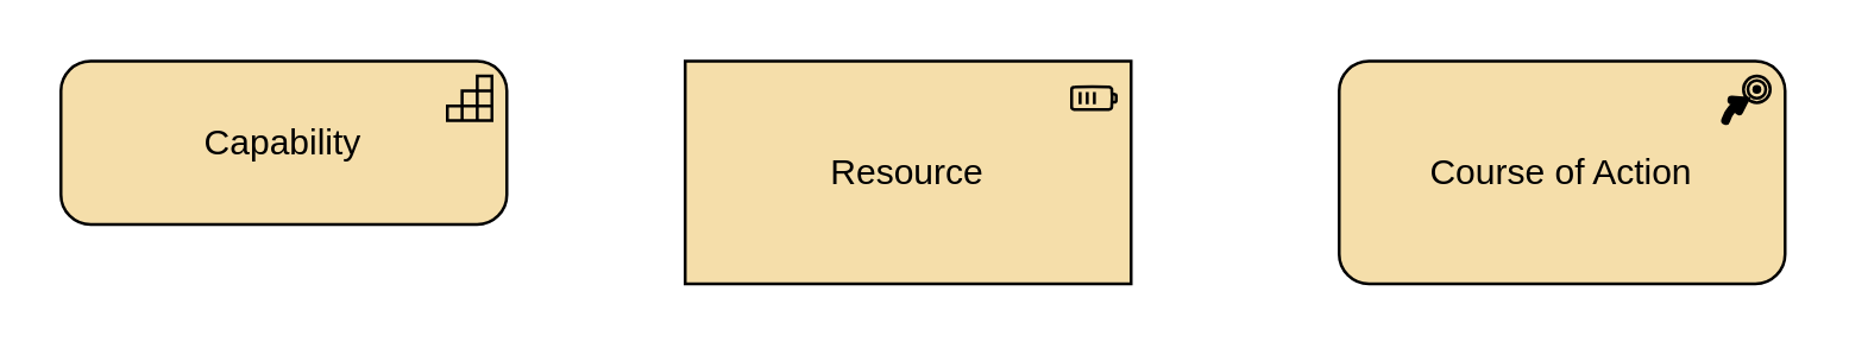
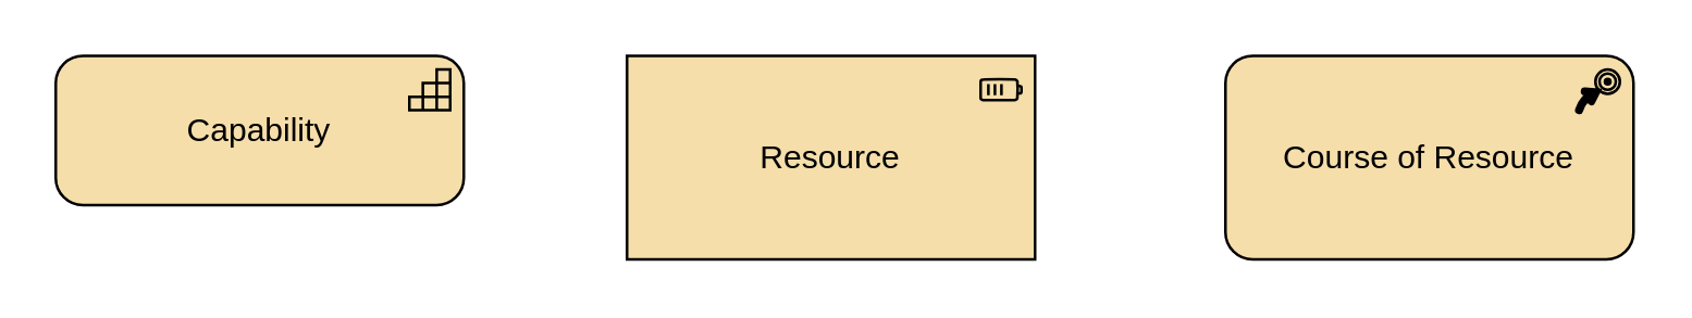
- <mxCell id="4" value="Course of Action" style="html=1;outlineConnect=0;whiteSpace=wrap;fillColor=#F5DEAA;shape=mxgraph.archimate3.application;appType=course;archiType=rounded;" vertex="1" parent="1"><mxGeometry x="450" y="20" width="150" height="75" as="geometry" /></mxCell>
+ <mxCell id="4" value="Course of Resource" style="html=1;outlineConnect=0;whiteSpace=wrap;fillColor=#F5DEAA;shape=mxgraph.archimate3.application;appType=course;archiType=rounded;" vertex="1" parent="1"><mxGeometry x="450" y="20" width="150" height="75" as="geometry" /></mxCell>
